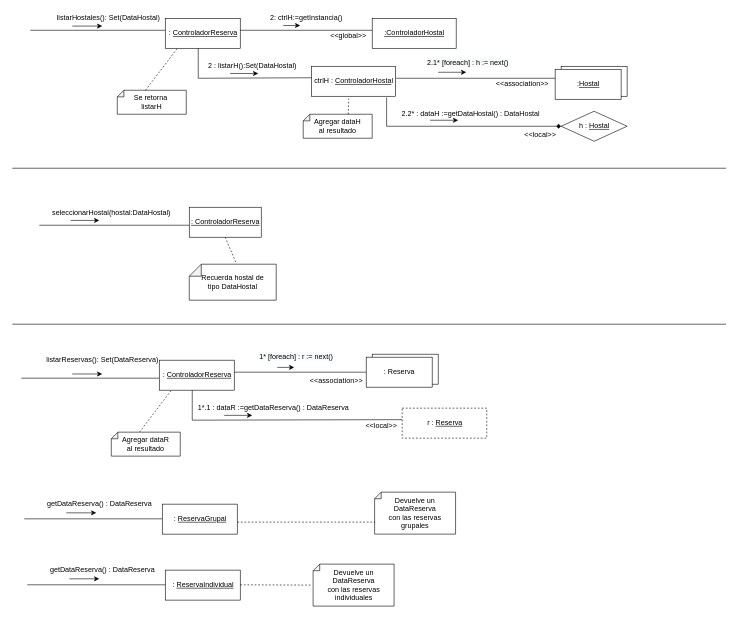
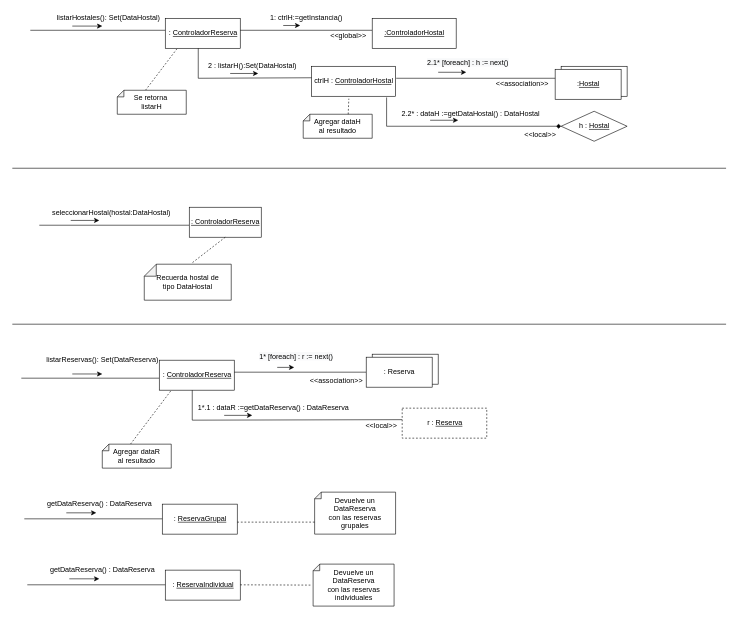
- <mxCell id="9" value="2: ctrlH:=getInstancia()" style="text;html=1;align=center;verticalAlign=middle;resizable=0;points=[];autosize=1;strokeColor=none;fillColor=none;" parent="1" vertex="1"><mxGeometry x="440" y="20" width="140" height="20" as="geometry" /></mxCell>
+ <mxCell id="9" value="1: ctrlH:=getInstancia()" style="text;html=1;align=center;verticalAlign=middle;resizable=0;points=[];autosize=1;strokeColor=none;fillColor=none;" parent="1" vertex="1"><mxGeometry x="440" y="20" width="140" height="20" as="geometry" /></mxCell>
- <mxCell id="24" value="Recuerda hostal de&lt;br&gt;tipo DataHostal" style="shape=note;whiteSpace=wrap;html=1;backgroundOutline=1;darkOpacity=0.05;size=20;flipH=1;" parent="1" vertex="1"><mxGeometry x="315" y="440" width="145" height="60" as="geometry" /></mxCell>
+ <mxCell id="24" value="Recuerda hostal de&lt;br&gt;tipo DataHostal" style="shape=note;whiteSpace=wrap;html=1;backgroundOutline=1;darkOpacity=0.05;size=20;flipH=1;" parent="1" vertex="1"><mxGeometry x="240" y="440" width="145" height="60" as="geometry" /></mxCell>
- <mxCell id="45" value="Agregar dataR&lt;br&gt;al resultado" style="shape=note;whiteSpace=wrap;html=1;backgroundOutline=1;darkOpacity=0.05;size=11;direction=east;flipH=1;" parent="1" vertex="1"><mxGeometry x="185" y="720" width="115" height="40" as="geometry" /></mxCell>
+ <mxCell id="45" value="Agregar dataR&lt;br&gt;al resultado" style="shape=note;whiteSpace=wrap;html=1;backgroundOutline=1;darkOpacity=0.05;size=11;direction=east;flipH=1;" parent="1" vertex="1"><mxGeometry x="170" y="740" width="115" height="40" as="geometry" /></mxCell>
- <mxCell id="46" value="Devuelve un DataReserva&lt;br&gt;con las reservas grupales" style="shape=note;whiteSpace=wrap;html=1;backgroundOutline=1;darkOpacity=0.05;size=11;flipH=1;" parent="1" vertex="1"><mxGeometry x="624" y="820" width="135" height="70" as="geometry" /></mxCell>
+ <mxCell id="46" value="Devuelve un DataReserva&lt;br&gt;con las reservas grupales" style="shape=note;whiteSpace=wrap;html=1;backgroundOutline=1;darkOpacity=0.05;size=11;flipH=1;" parent="1" vertex="1"><mxGeometry x="524" y="820" width="135" height="70" as="geometry" /></mxCell>
